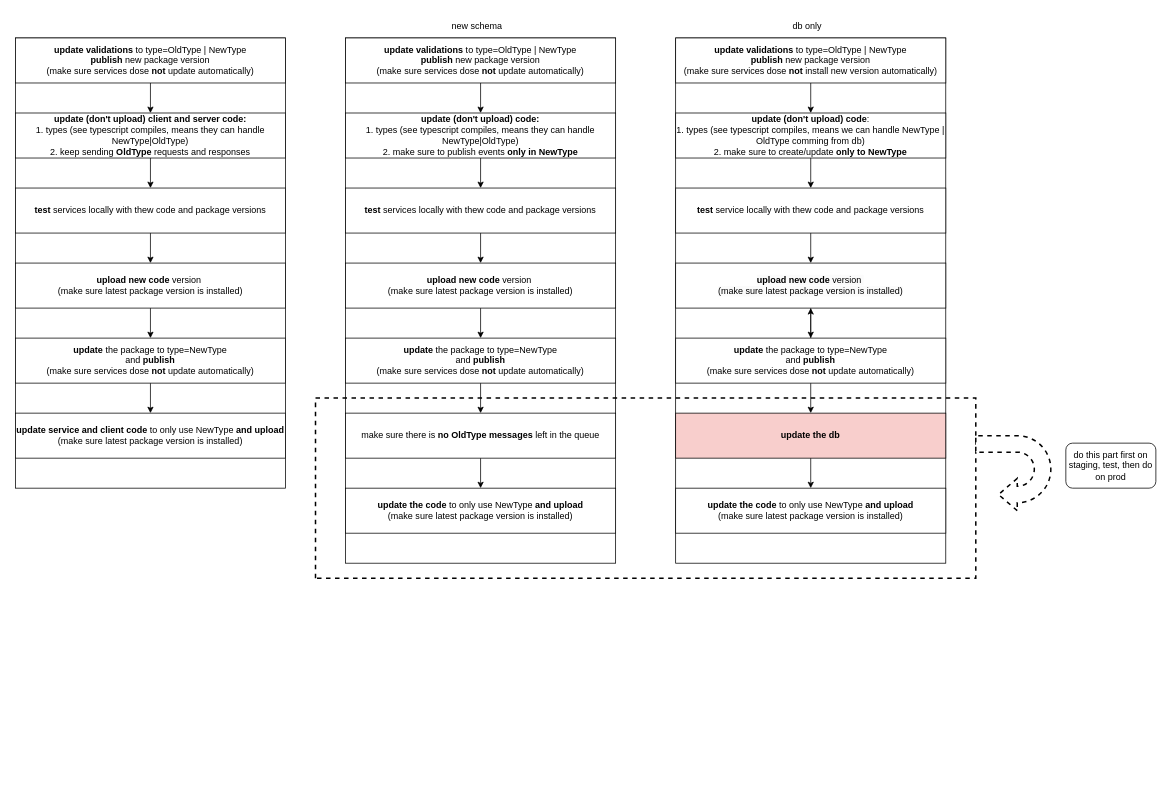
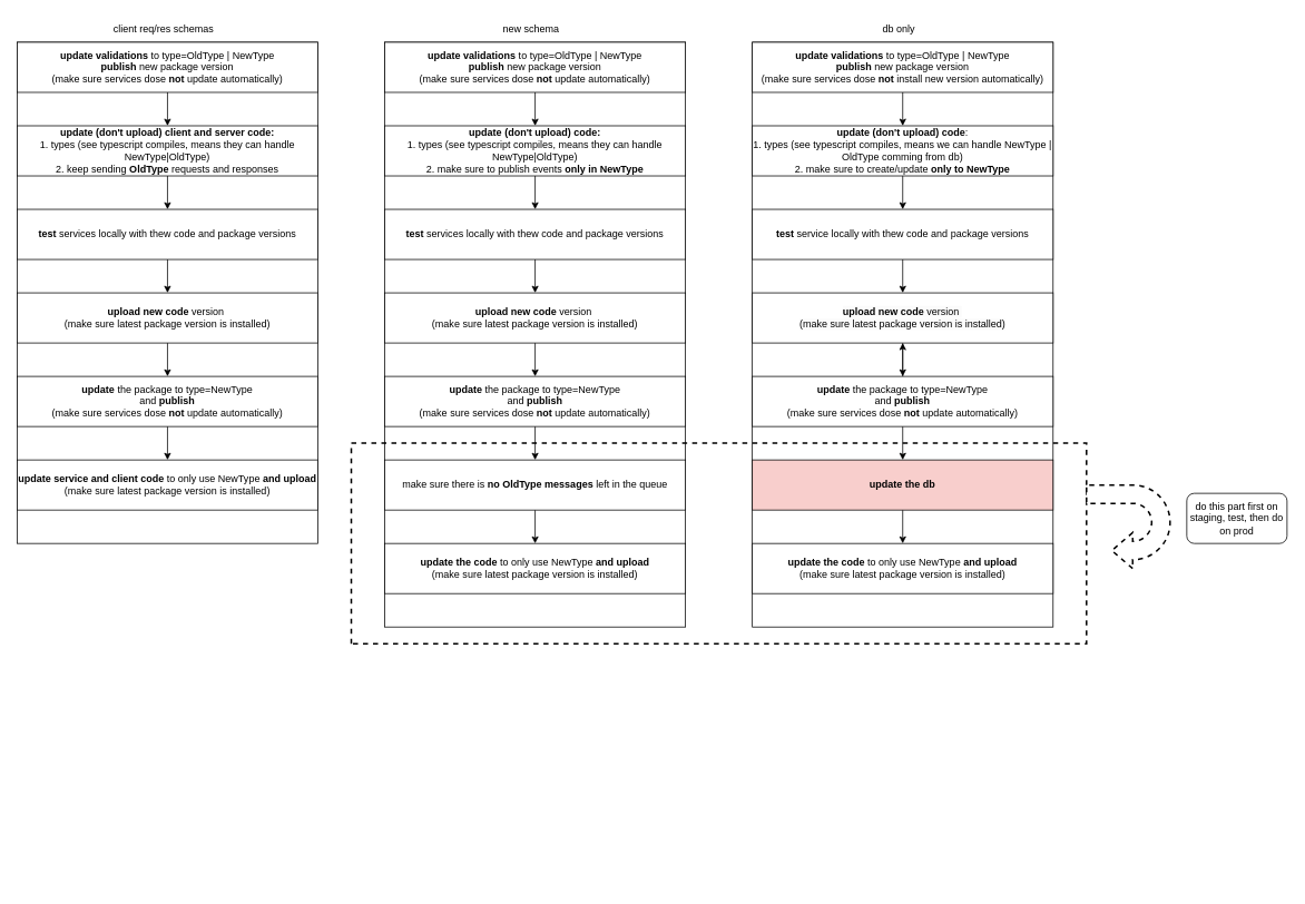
+ <mxCell id="40" value="client req/res schemas" style="text;html=1;align=center;verticalAlign=middle;resizable=0;points=[];autosize=1;strokeColor=none;fillColor=none;" vertex="1" parent="38"><mxGeometry x="105" width="140" height="30" as="geometry" /></mxCell>
